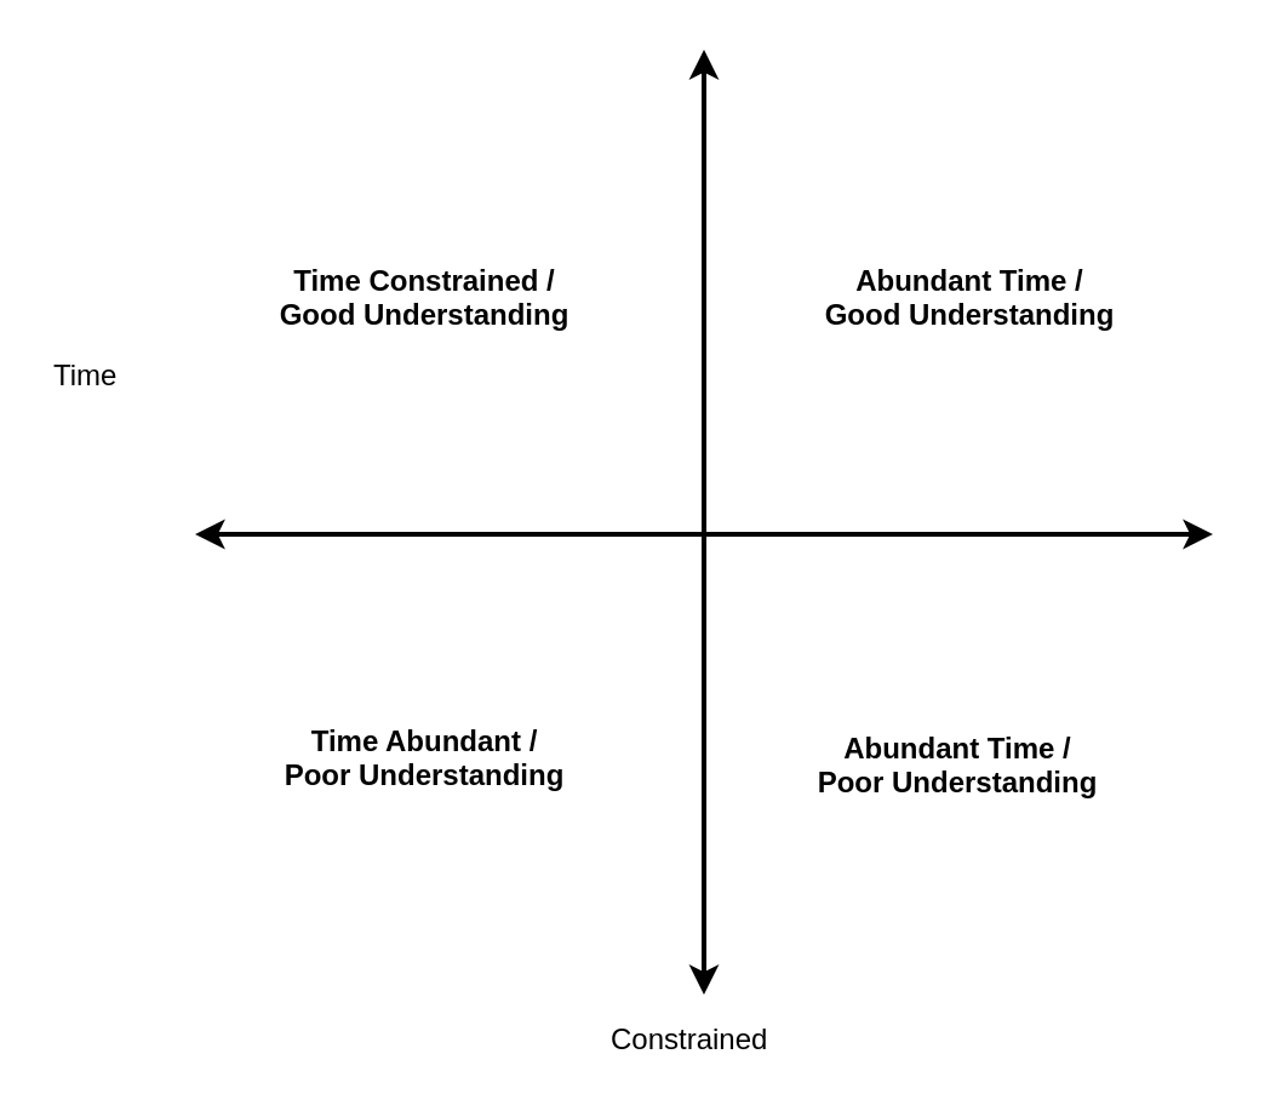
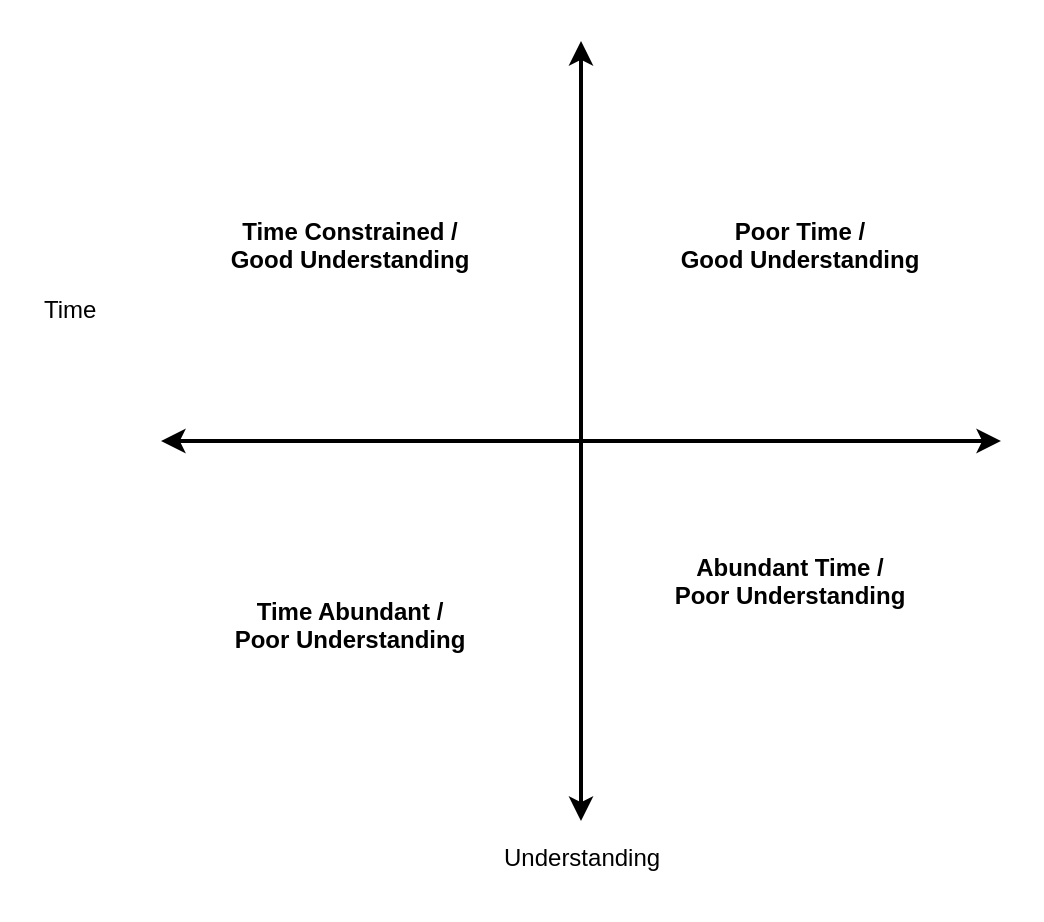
- <mxCell id="8" value="&lt;b&gt;Abundant Time /&lt;br&gt;Good Understanding&lt;/b&gt;&lt;br&gt;&lt;br&gt;" style="text;html=1;strokeColor=none;fillColor=none;align=center;verticalAlign=middle;whiteSpace=wrap;rounded=0;" vertex="1" parent="1"><mxGeometry x="315" y="50" width="170" height="160" as="geometry" /></mxCell>
+ <mxCell id="8" value="&lt;b&gt;Poor Time /&lt;br&gt;Good Understanding&lt;/b&gt;&lt;br&gt;&lt;br&gt;" style="text;html=1;strokeColor=none;fillColor=none;align=center;verticalAlign=middle;whiteSpace=wrap;rounded=0;" vertex="1" parent="1"><mxGeometry x="315" y="50" width="170" height="160" as="geometry" /></mxCell>
- <mxCell id="7" value="&lt;b&gt;Abundant Time /&lt;br&gt;Poor Understanding&lt;br&gt;&lt;/b&gt;&lt;br&gt;&lt;br&gt;" style="text;html=1;strokeColor=none;fillColor=none;align=center;verticalAlign=middle;whiteSpace=wrap;rounded=0;" vertex="1" parent="1"><mxGeometry x="310" y="250" width="170" height="160" as="geometry" /></mxCell>
+ <mxCell id="7" value="&lt;b&gt;Abundant Time /&lt;br&gt;Poor Understanding&lt;br&gt;&lt;/b&gt;&lt;br&gt;&lt;br&gt;" style="text;html=1;strokeColor=none;fillColor=none;align=center;verticalAlign=middle;whiteSpace=wrap;rounded=0;" vertex="1" parent="1"><mxGeometry x="310" y="225" width="170" height="160" as="geometry" /></mxCell>
- <mxCell id="5" value="Constrained" style="text;html=1;resizable=0;points=[];autosize=1;align=left;verticalAlign=top;spacingTop=-4;" vertex="1" parent="1"><mxGeometry x="250" y="419" width="90" height="20" as="geometry" /></mxCell>
+ <mxCell id="5" value="Understanding" style="text;html=1;resizable=0;points=[];autosize=1;align=left;verticalAlign=top;spacingTop=-4;" vertex="1" parent="1"><mxGeometry x="250" y="419" width="90" height="20" as="geometry" /></mxCell>
